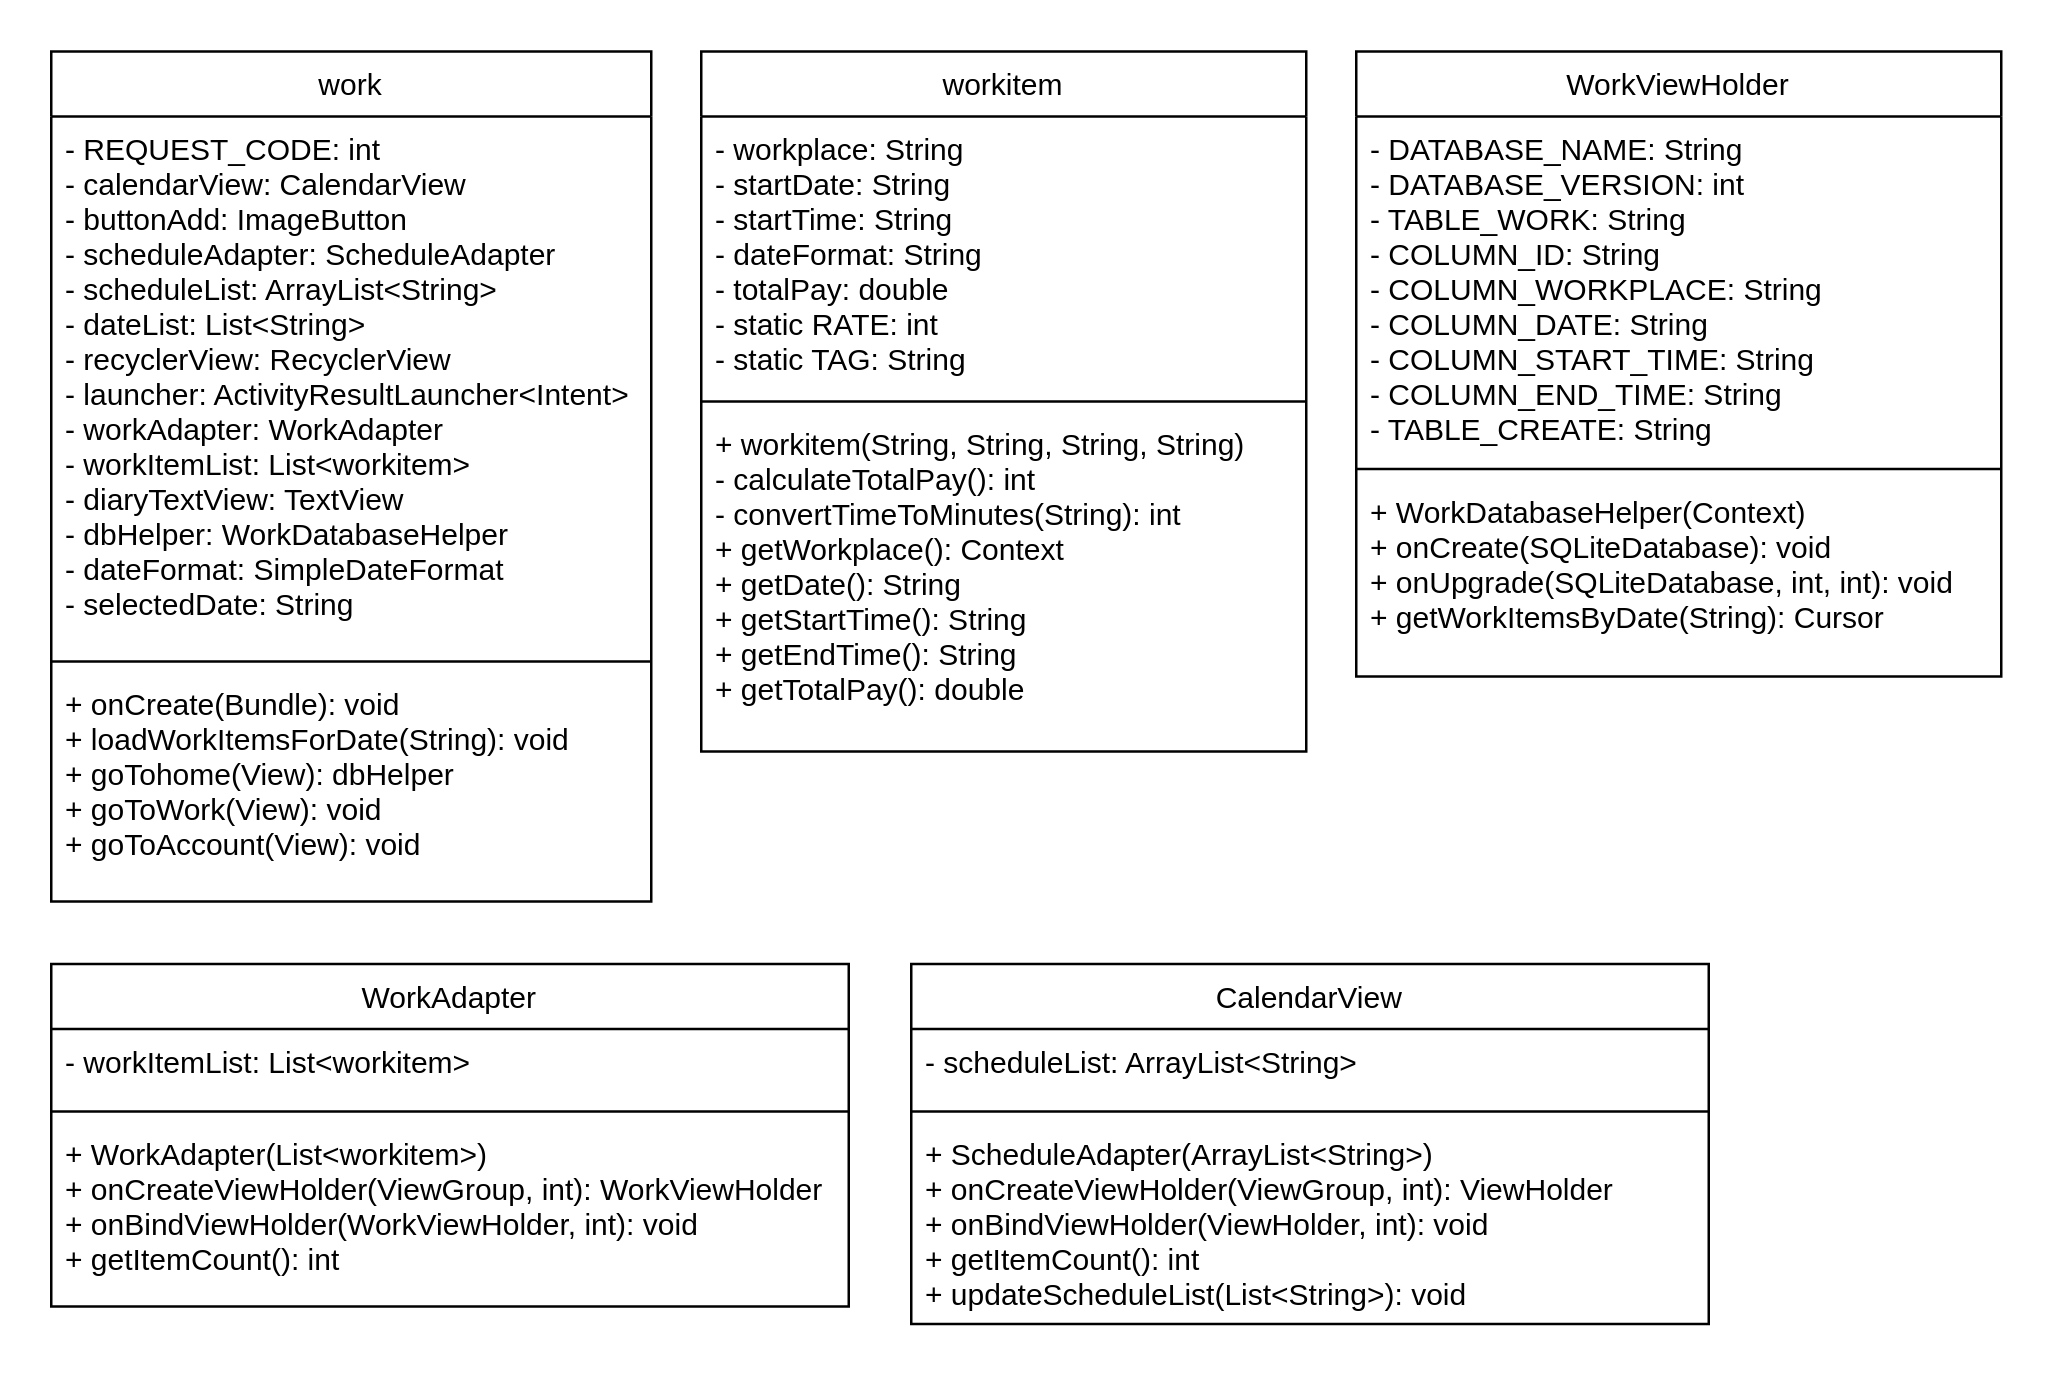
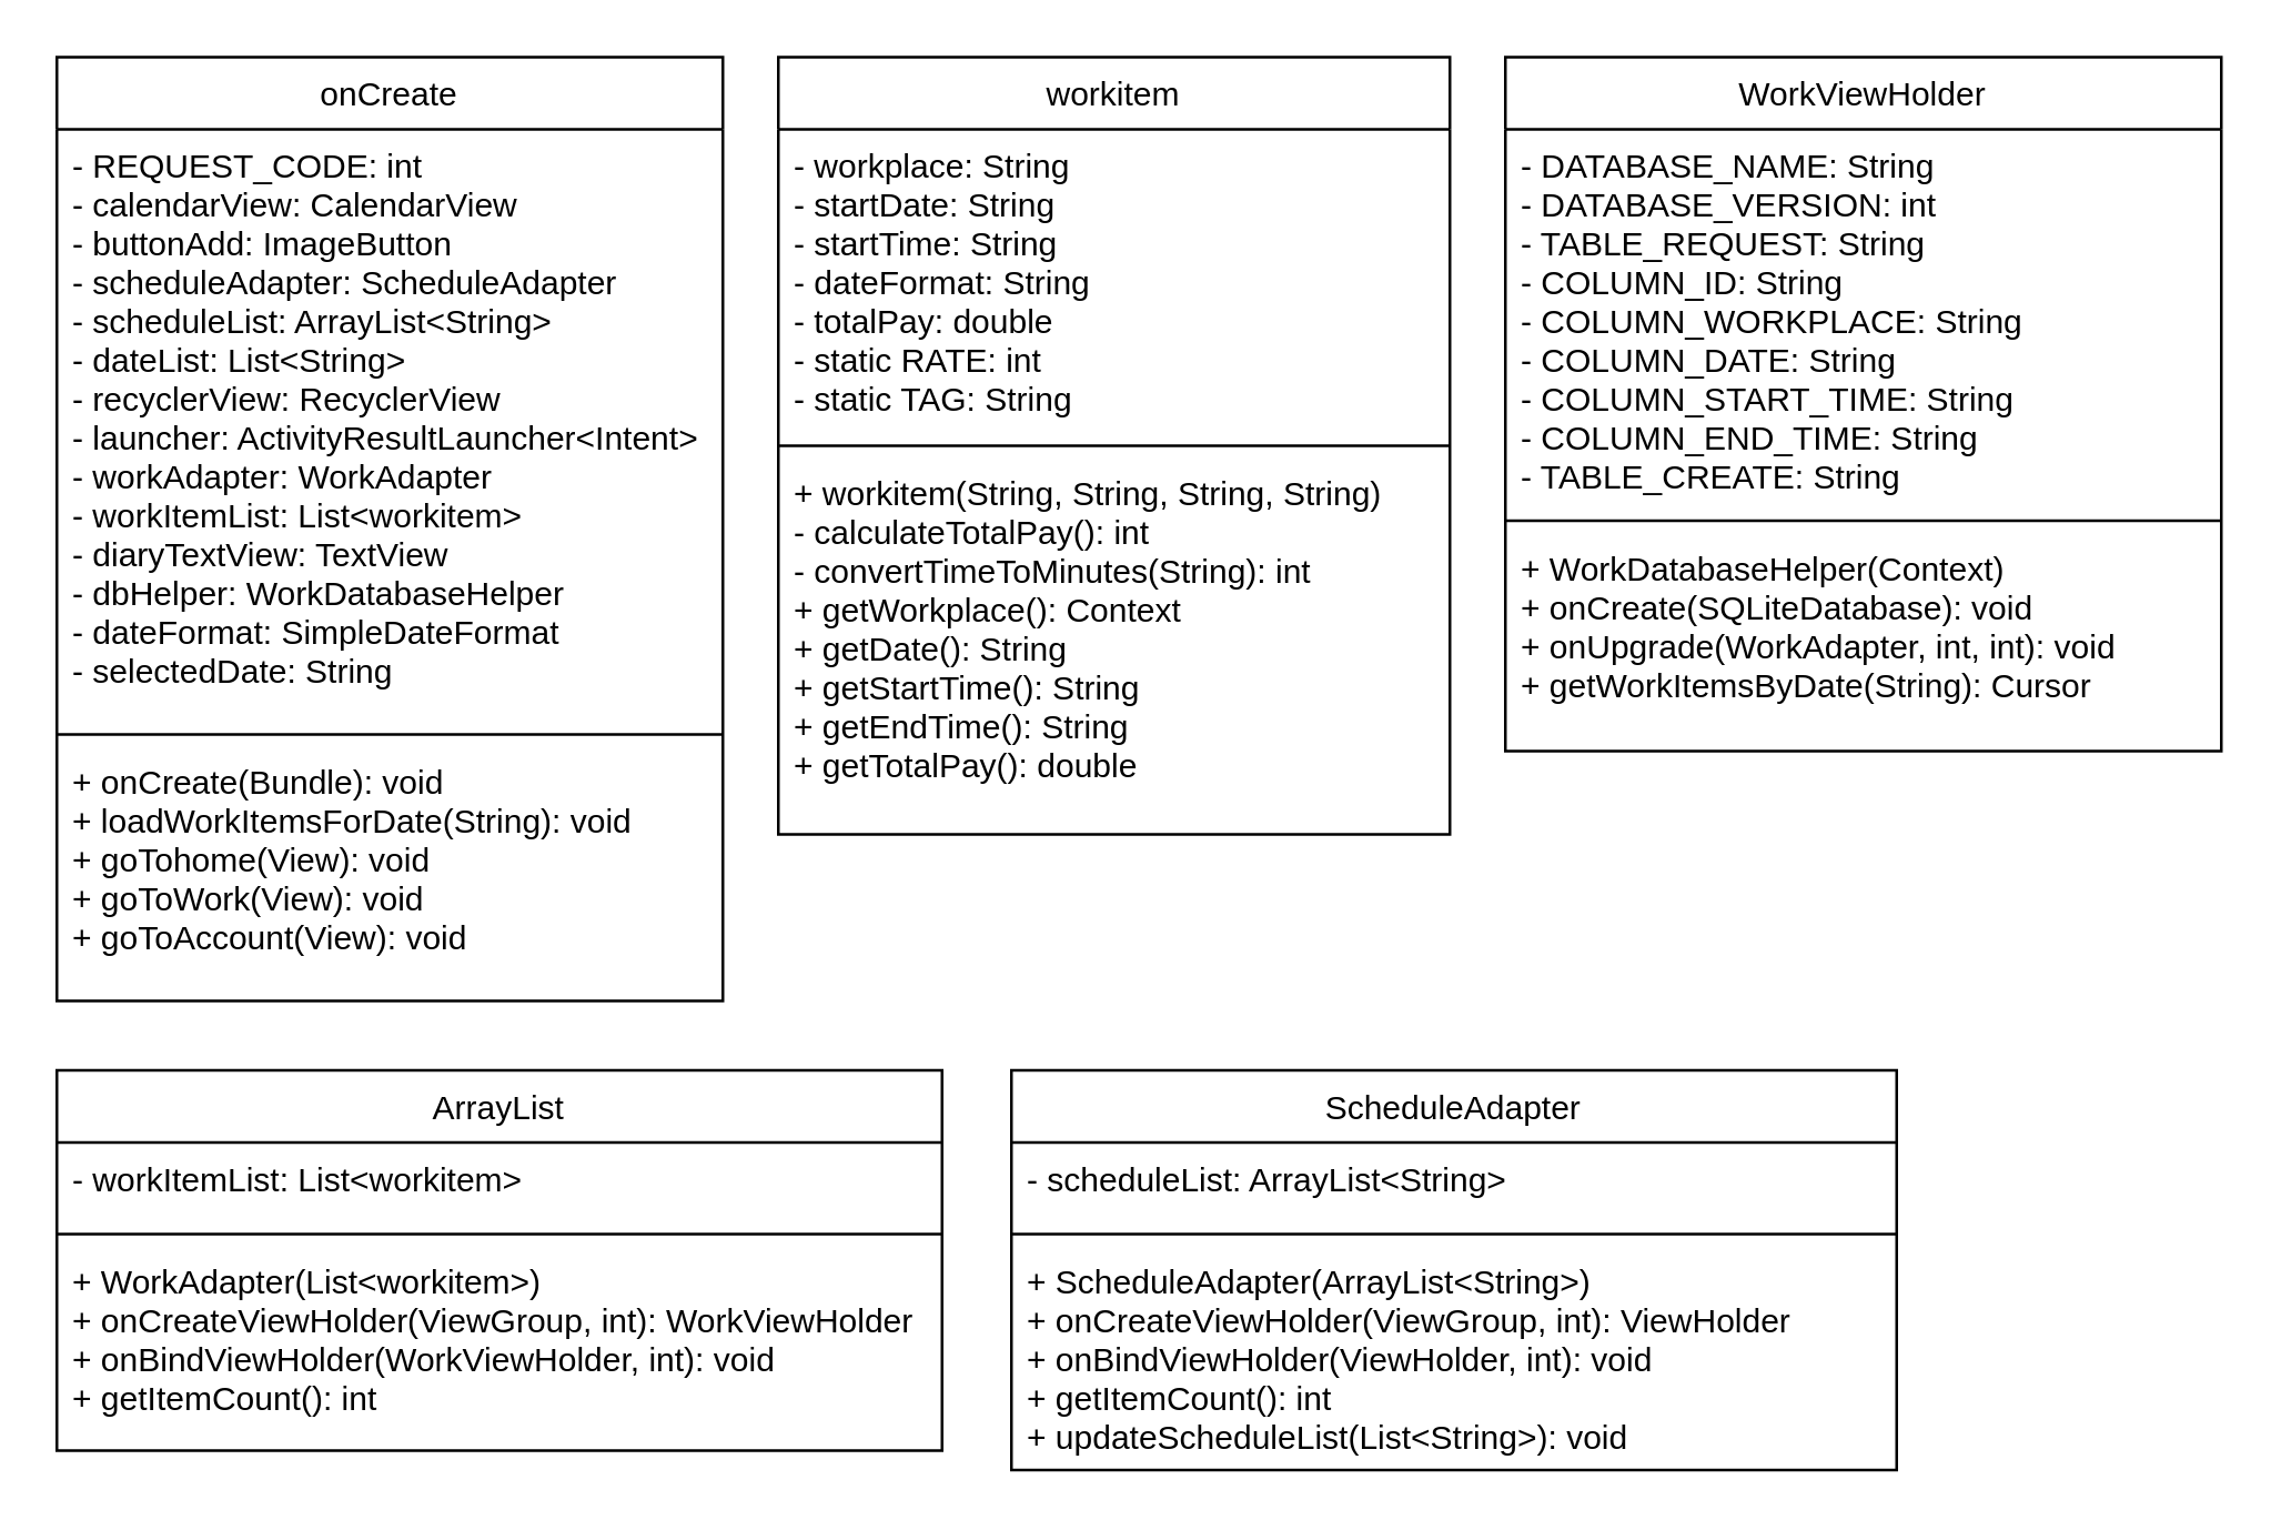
- <mxCell id="2" value="work" style="swimlane;fontStyle=0;align=center;verticalAlign=top;childLayout=stackLayout;horizontal=1;startSize=26;horizontalStack=0;resizeParent=1;resizeLast=0;collapsible=1;marginBottom=0;rounded=0;shadow=0;strokeWidth=1;" parent="1" vertex="1"><mxGeometry x="20" y="20" width="240" height="340" as="geometry"><mxRectangle x="130" y="380" width="160" height="26" as="alternateBounds" /></mxGeometry></mxCell>
+ <mxCell id="2" value="onCreate" style="swimlane;fontStyle=0;align=center;verticalAlign=top;childLayout=stackLayout;horizontal=1;startSize=26;horizontalStack=0;resizeParent=1;resizeLast=0;collapsible=1;marginBottom=0;rounded=0;shadow=0;strokeWidth=1;" parent="1" vertex="1"><mxGeometry x="20" y="20" width="240" height="340" as="geometry"><mxRectangle x="130" y="380" width="160" height="26" as="alternateBounds" /></mxGeometry></mxCell>
- <mxCell id="11" value="- DATABASE_NAME: String&#10;- DATABASE_VERSION: int&#10;- TABLE_WORK: String&#10;- COLUMN_ID: String&#10;- COLUMN_WORKPLACE: String&#10;- COLUMN_DATE: String&#10;- COLUMN_START_TIME: String&#10;- COLUMN_END_TIME: String&#10;- TABLE_CREATE: String" style="text;align=left;verticalAlign=top;spacingLeft=4;spacingRight=4;overflow=hidden;rotatable=0;points=[[0,0.5],[1,0.5]];portConstraint=eastwest;" vertex="1" parent="10"><mxGeometry y="26" width="258" height="137" as="geometry" /></mxCell>
+ <mxCell id="11" value="- DATABASE_NAME: String&#10;- DATABASE_VERSION: int&#10;- TABLE_REQUEST: String&#10;- COLUMN_ID: String&#10;- COLUMN_WORKPLACE: String&#10;- COLUMN_DATE: String&#10;- COLUMN_START_TIME: String&#10;- COLUMN_END_TIME: String&#10;- TABLE_CREATE: String" style="text;align=left;verticalAlign=top;spacingLeft=4;spacingRight=4;overflow=hidden;rotatable=0;points=[[0,0.5],[1,0.5]];portConstraint=eastwest;" vertex="1" parent="10"><mxGeometry y="26" width="258" height="137" as="geometry" /></mxCell>
- <mxCell id="13" value="+ WorkDatabaseHelper(Context)&#10;+ onCreate(SQLiteDatabase): void&#10;+ onUpgrade(SQLiteDatabase, int, int): void&#10;+ getWorkItemsByDate(String): Cursor" style="text;align=left;verticalAlign=top;spacingLeft=4;spacingRight=4;overflow=hidden;rotatable=0;points=[[0,0.5],[1,0.5]];portConstraint=eastwest;" vertex="1" parent="10"><mxGeometry y="171" width="258" height="73" as="geometry" /></mxCell>
+ <mxCell id="13" value="+ WorkDatabaseHelper(Context)&#10;+ onCreate(SQLiteDatabase): void&#10;+ onUpgrade(WorkAdapter, int, int): void&#10;+ getWorkItemsByDate(String): Cursor" style="text;align=left;verticalAlign=top;spacingLeft=4;spacingRight=4;overflow=hidden;rotatable=0;points=[[0,0.5],[1,0.5]];portConstraint=eastwest;" vertex="1" parent="10"><mxGeometry y="171" width="258" height="73" as="geometry" /></mxCell>
- <mxCell id="5" value="+ onCreate(Bundle): void&#10;+ loadWorkItemsForDate(String): void&#10;+ goTohome(View): dbHelper&#10;+ goToWork(View): void&#10;+ goToAccount(View): void" style="text;align=left;verticalAlign=top;spacingLeft=4;spacingRight=4;overflow=hidden;rotatable=0;points=[[0,0.5],[1,0.5]];portConstraint=eastwest;" parent="2" vertex="1"><mxGeometry y="248" width="240" height="92" as="geometry" /></mxCell>
+ <mxCell id="5" value="+ onCreate(Bundle): void&#10;+ loadWorkItemsForDate(String): void&#10;+ goTohome(View): void&#10;+ goToWork(View): void&#10;+ goToAccount(View): void" style="text;align=left;verticalAlign=top;spacingLeft=4;spacingRight=4;overflow=hidden;rotatable=0;points=[[0,0.5],[1,0.5]];portConstraint=eastwest;" parent="2" vertex="1"><mxGeometry y="248" width="240" height="92" as="geometry" /></mxCell>
- <mxCell id="14" value="WorkAdapter" style="swimlane;fontStyle=0;align=center;verticalAlign=top;childLayout=stackLayout;horizontal=1;startSize=26;horizontalStack=0;resizeParent=1;resizeLast=0;collapsible=1;marginBottom=0;rounded=0;shadow=0;strokeWidth=1;" vertex="1" parent="1"><mxGeometry x="20" y="385" width="319" height="137" as="geometry"><mxRectangle x="550" y="140" width="160" height="26" as="alternateBounds" /></mxGeometry></mxCell>
+ <mxCell id="14" value="ArrayList" style="swimlane;fontStyle=0;align=center;verticalAlign=top;childLayout=stackLayout;horizontal=1;startSize=26;horizontalStack=0;resizeParent=1;resizeLast=0;collapsible=1;marginBottom=0;rounded=0;shadow=0;strokeWidth=1;" vertex="1" parent="1"><mxGeometry x="20" y="385" width="319" height="137" as="geometry"><mxRectangle x="550" y="140" width="160" height="26" as="alternateBounds" /></mxGeometry></mxCell>
- <mxCell id="18" value="CalendarView" style="swimlane;fontStyle=0;align=center;verticalAlign=top;childLayout=stackLayout;horizontal=1;startSize=26;horizontalStack=0;resizeParent=1;resizeLast=0;collapsible=1;marginBottom=0;rounded=0;shadow=0;strokeWidth=1;" vertex="1" parent="1"><mxGeometry x="364" y="385" width="319" height="144" as="geometry"><mxRectangle x="550" y="140" width="160" height="26" as="alternateBounds" /></mxGeometry></mxCell>
+ <mxCell id="18" value="ScheduleAdapter" style="swimlane;fontStyle=0;align=center;verticalAlign=top;childLayout=stackLayout;horizontal=1;startSize=26;horizontalStack=0;resizeParent=1;resizeLast=0;collapsible=1;marginBottom=0;rounded=0;shadow=0;strokeWidth=1;" vertex="1" parent="1"><mxGeometry x="364" y="385" width="319" height="144" as="geometry"><mxRectangle x="550" y="140" width="160" height="26" as="alternateBounds" /></mxGeometry></mxCell>
